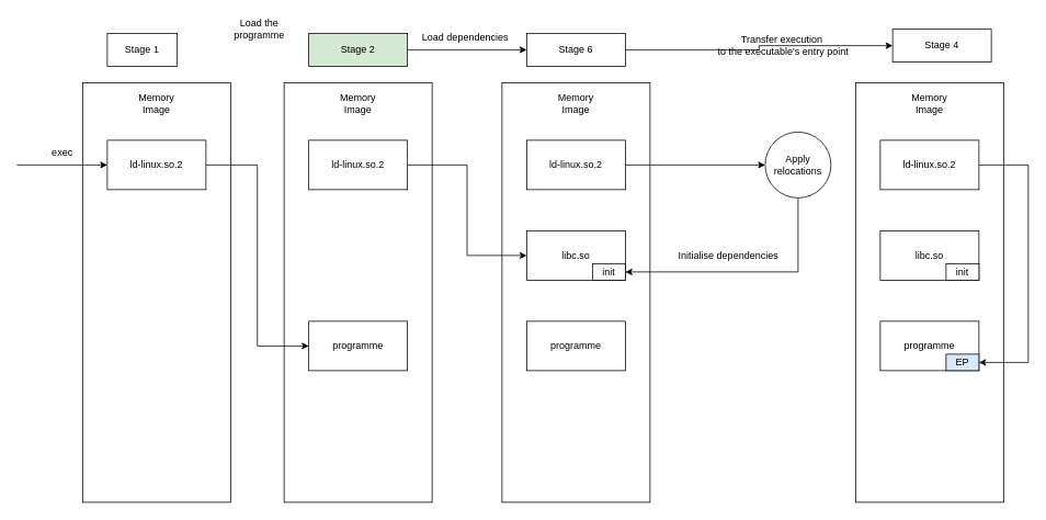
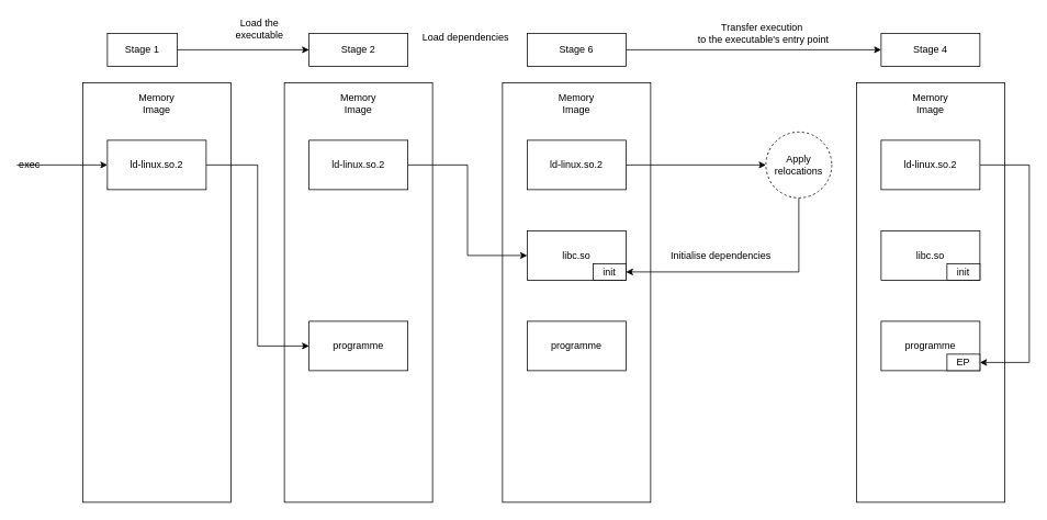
- <mxCell id="18" value="Load the programme" style="text;html=1;strokeColor=none;fillColor=none;align=center;verticalAlign=middle;whiteSpace=wrap;rounded=0;" vertex="1" parent="1"><mxGeometry x="285" y="20" width="60" height="30" as="geometry" /></mxCell>
+ <mxCell id="18" value="Load the executable" style="text;html=1;strokeColor=none;fillColor=none;align=center;verticalAlign=middle;whiteSpace=wrap;rounded=0;" vertex="1" parent="1"><mxGeometry x="285" y="20" width="60" height="30" as="geometry" /></mxCell>
- <mxCell id="39" value="&lt;div&gt;Transfer execution&lt;/div&gt;&lt;div&gt;&amp;nbsp;to the executable's entry point&lt;/div&gt;" style="text;html=1;align=center;verticalAlign=middle;resizable=0;points=[];autosize=1;strokeColor=none;fillColor=none;" vertex="1" parent="1"><mxGeometry x="855" y="35" width="190" height="40" as="geometry" /></mxCell>
+ <mxCell id="39" value="&lt;div&gt;Transfer execution&lt;/div&gt;&lt;div&gt;&amp;nbsp;to the executable's entry point&lt;/div&gt;" style="text;html=1;align=center;verticalAlign=middle;resizable=0;points=[];autosize=1;strokeColor=none;fillColor=none;" vertex="1" parent="1"><mxGeometry x="830" y="20" width="190" height="40" as="geometry" /></mxCell>
- <mxCell id="32" value="Stage 4" style="rounded=0;whiteSpace=wrap;html=1;" vertex="1" parent="1"><mxGeometry x="1085" y="35" width="120" height="40" as="geometry" /></mxCell>
+ <mxCell id="32" value="Stage 4" style="rounded=0;whiteSpace=wrap;html=1;" vertex="1" parent="1"><mxGeometry x="1070" y="40" width="120" height="40" as="geometry" /></mxCell>
+ <mxCell id="5" style="edgeStyle=orthogonalEdgeStyle;rounded=0;orthogonalLoop=1;jettySize=auto;html=1;exitX=1;exitY=0.5;exitDx=0;exitDy=0;entryX=0;entryY=0.5;entryDx=0;entryDy=0;" edge="1" parent="1" source="6" target="13"><mxGeometry relative="1" as="geometry" /></mxCell>
- <mxCell id="13" value="Stage 2" style="rounded=0;whiteSpace=wrap;html=1;fillColor=#d5e8d4;" vertex="1" parent="1"><mxGeometry x="375" y="40" width="120" height="40" as="geometry" /></mxCell>
+ <mxCell id="13" value="Stage 2" style="rounded=0;whiteSpace=wrap;html=1;" vertex="1" parent="1"><mxGeometry x="375" y="40" width="120" height="40" as="geometry" /></mxCell>
- <mxCell id="12" style="edgeStyle=orthogonalEdgeStyle;rounded=0;orthogonalLoop=1;jettySize=auto;html=1;exitX=1;exitY=0.5;exitDx=0;exitDy=0;entryX=0;entryY=0.5;entryDx=0;entryDy=0;" edge="1" parent="1" source="13" target="20"><mxGeometry relative="1" as="geometry" /></mxCell>
- <mxCell id="10" value="exec" style="text;html=1;align=center;verticalAlign=middle;resizable=0;points=[];autosize=1;strokeColor=none;fillColor=none;" vertex="1" parent="1"><mxGeometry x="50" y="170" width="50" height="30" as="geometry" /></mxCell>
+ <mxCell id="10" value="exec" style="text;html=1;align=center;verticalAlign=middle;resizable=0;points=[];autosize=1;strokeColor=none;fillColor=none;" vertex="1" parent="1"><mxGeometry x="10" y="185" width="50" height="30" as="geometry" /></mxCell>
- <mxCell id="29" value="Apply relocations" style="ellipse;whiteSpace=wrap;html=1;aspect=fixed;" vertex="1" parent="1"><mxGeometry x="930" y="160" width="80" height="80" as="geometry" /></mxCell>
+ <mxCell id="29" value="Apply relocations" style="ellipse;whiteSpace=wrap;html=1;aspect=fixed;dashed=1;" vertex="1" parent="1"><mxGeometry x="930" y="160" width="80" height="80" as="geometry" /></mxCell>
- <mxCell id="30" value="Initialise dependencies" style="text;html=1;align=center;verticalAlign=middle;resizable=0;points=[];autosize=1;strokeColor=none;fillColor=none;" vertex="1" parent="1"><mxGeometry x="810" y="295" width="150" height="30" as="geometry" /></mxCell>
+ <mxCell id="30" value="Initialise dependencies" style="text;html=1;align=center;verticalAlign=middle;resizable=0;points=[];autosize=1;strokeColor=none;fillColor=none;" vertex="1" parent="1"><mxGeometry x="800" y="295" width="150" height="30" as="geometry" /></mxCell>
- <mxCell id="40" value="EP" style="rounded=0;whiteSpace=wrap;html=1;fillColor=#dae8fc;" vertex="1" parent="1"><mxGeometry x="1150" y="430" width="40" height="20" as="geometry" /></mxCell>
+ <mxCell id="40" value="EP" style="rounded=0;whiteSpace=wrap;html=1;" vertex="1" parent="1"><mxGeometry x="1150" y="430" width="40" height="20" as="geometry" /></mxCell>
